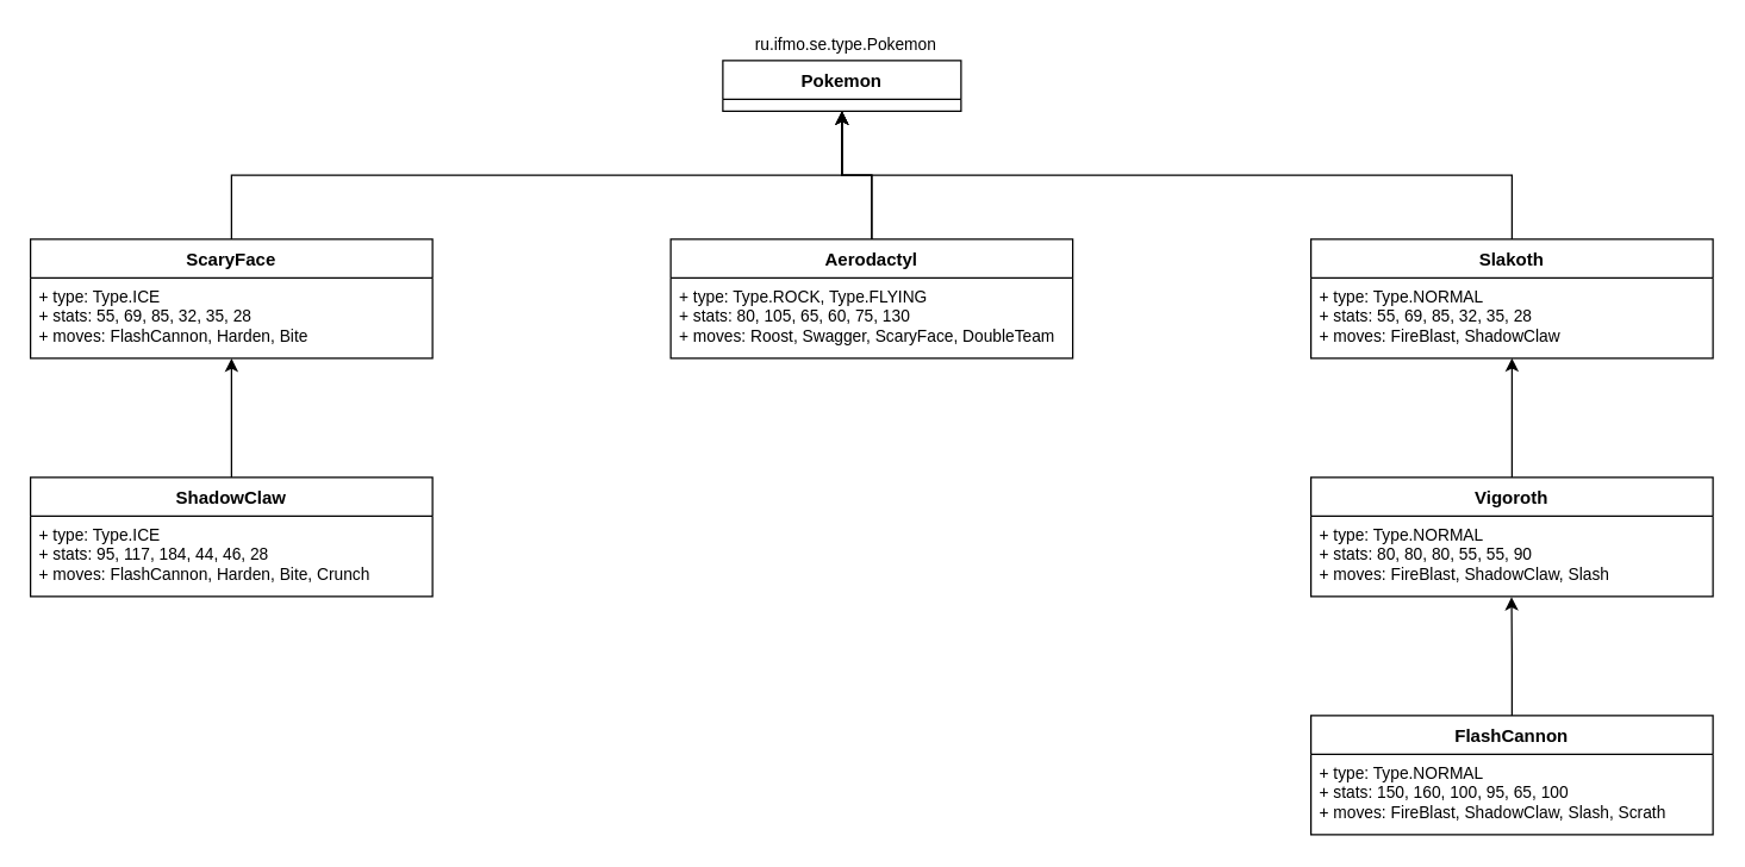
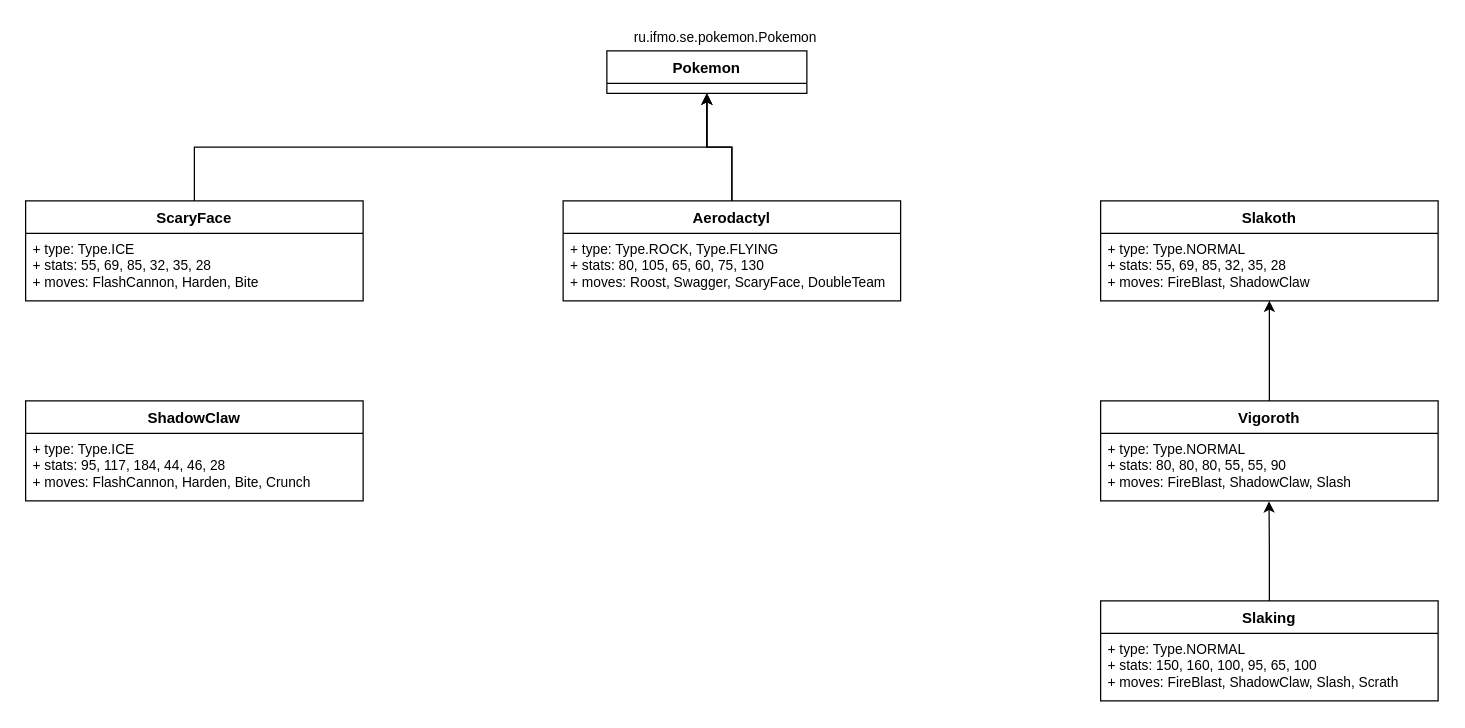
- <mxCell id="7" value="ru.ifmo.se.type.Pokemon" style="text;html=1;resizable=0;points=[];autosize=1;align=left;verticalAlign=top;spacingTop=-4;fontSize=11;" parent="1" vertex="1"><mxGeometry x="505" y="20" width="160" height="10" as="geometry" /></mxCell>
+ <mxCell id="7" value="ru.ifmo.se.pokemon.Pokemon" style="text;html=1;resizable=0;points=[];autosize=1;align=left;verticalAlign=top;spacingTop=-4;fontSize=11;" parent="1" vertex="1"><mxGeometry x="505" y="20" width="160" height="10" as="geometry" /></mxCell>
- <mxCell id="8" style="edgeStyle=orthogonalEdgeStyle;rounded=0;orthogonalLoop=1;jettySize=auto;html=1;exitX=0.5;exitY=0;exitDx=0;exitDy=0;entryX=0.5;entryY=1;entryDx=0;entryDy=0;fontSize=11;" parent="1" source="9" target="2" edge="1"><mxGeometry relative="1" as="geometry" /></mxCell>
- <mxCell id="11" style="edgeStyle=orthogonalEdgeStyle;rounded=0;orthogonalLoop=1;jettySize=auto;html=1;exitX=0.5;exitY=0;exitDx=0;exitDy=0;entryX=0.5;entryY=1;entryDx=0;entryDy=0;fontSize=11;" parent="1" source="12" target="5" edge="1"><mxGeometry relative="1" as="geometry" /></mxCell>
- <mxCell id="21" value="FlashCannon" style="swimlane;fontStyle=1;align=center;verticalAlign=top;childLayout=stackLayout;horizontal=1;startSize=26;horizontalStack=0;resizeParent=1;resizeParentMax=0;resizeLast=0;collapsible=1;marginBottom=0;" parent="1" vertex="1"><mxGeometry x="880" y="480" width="270" height="80" as="geometry" /></mxCell>
+ <mxCell id="21" value="Slaking" style="swimlane;fontStyle=1;align=center;verticalAlign=top;childLayout=stackLayout;horizontal=1;startSize=26;horizontalStack=0;resizeParent=1;resizeParentMax=0;resizeLast=0;collapsible=1;marginBottom=0;" parent="1" vertex="1"><mxGeometry x="880" y="480" width="270" height="80" as="geometry" /></mxCell>
